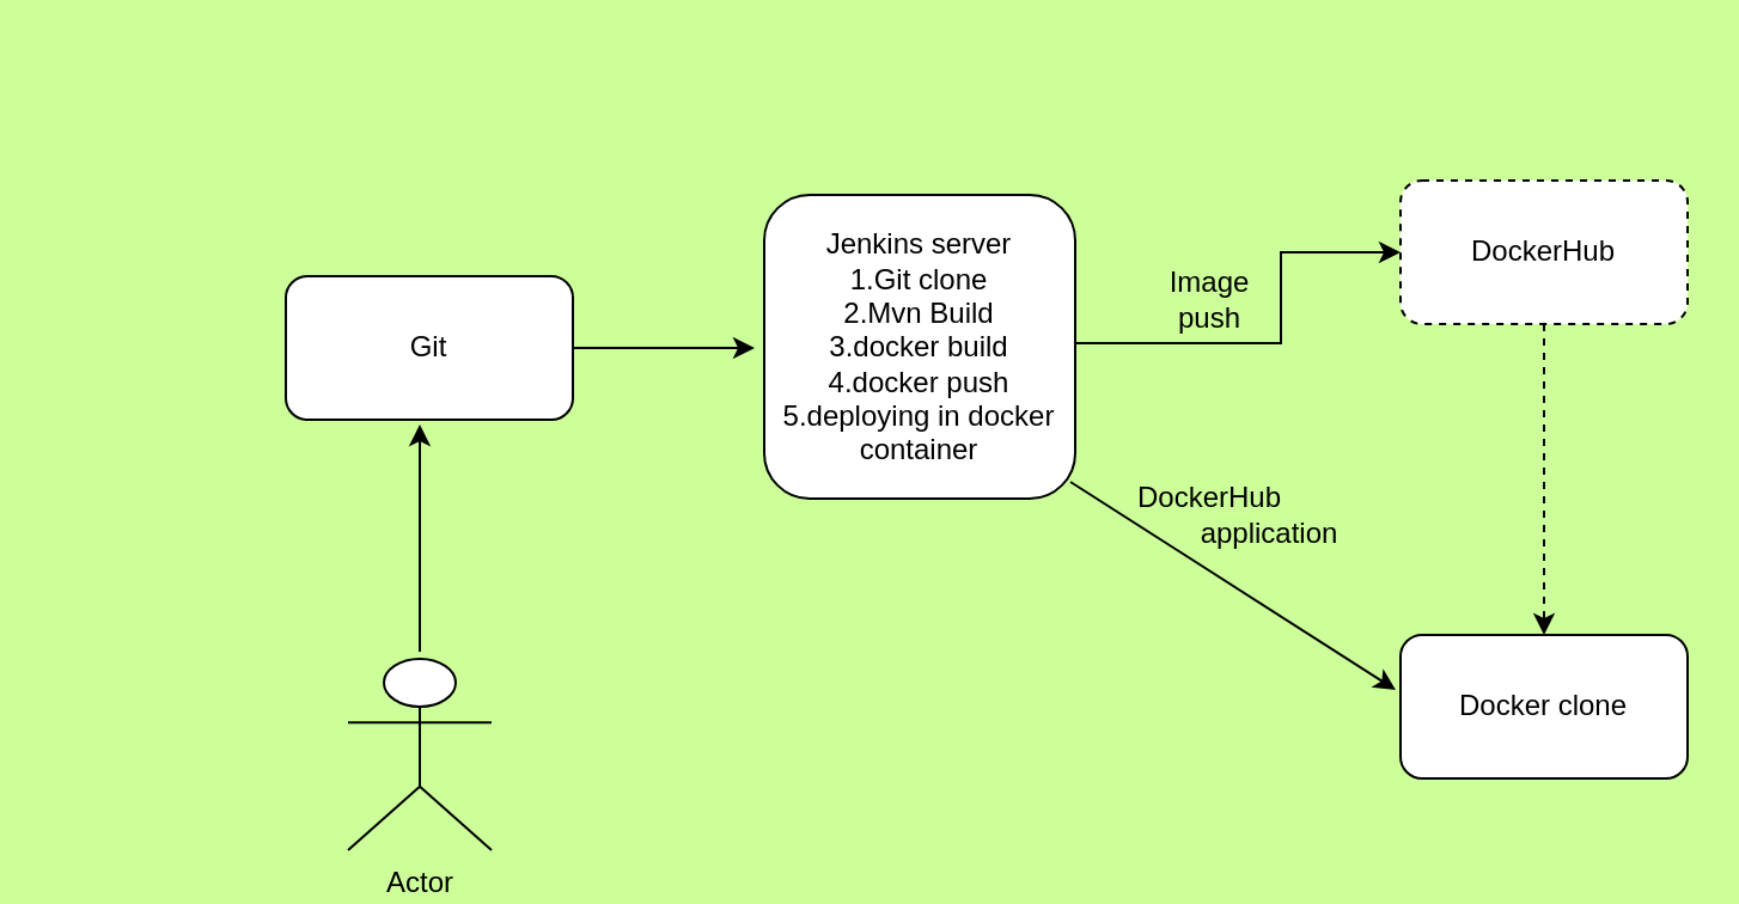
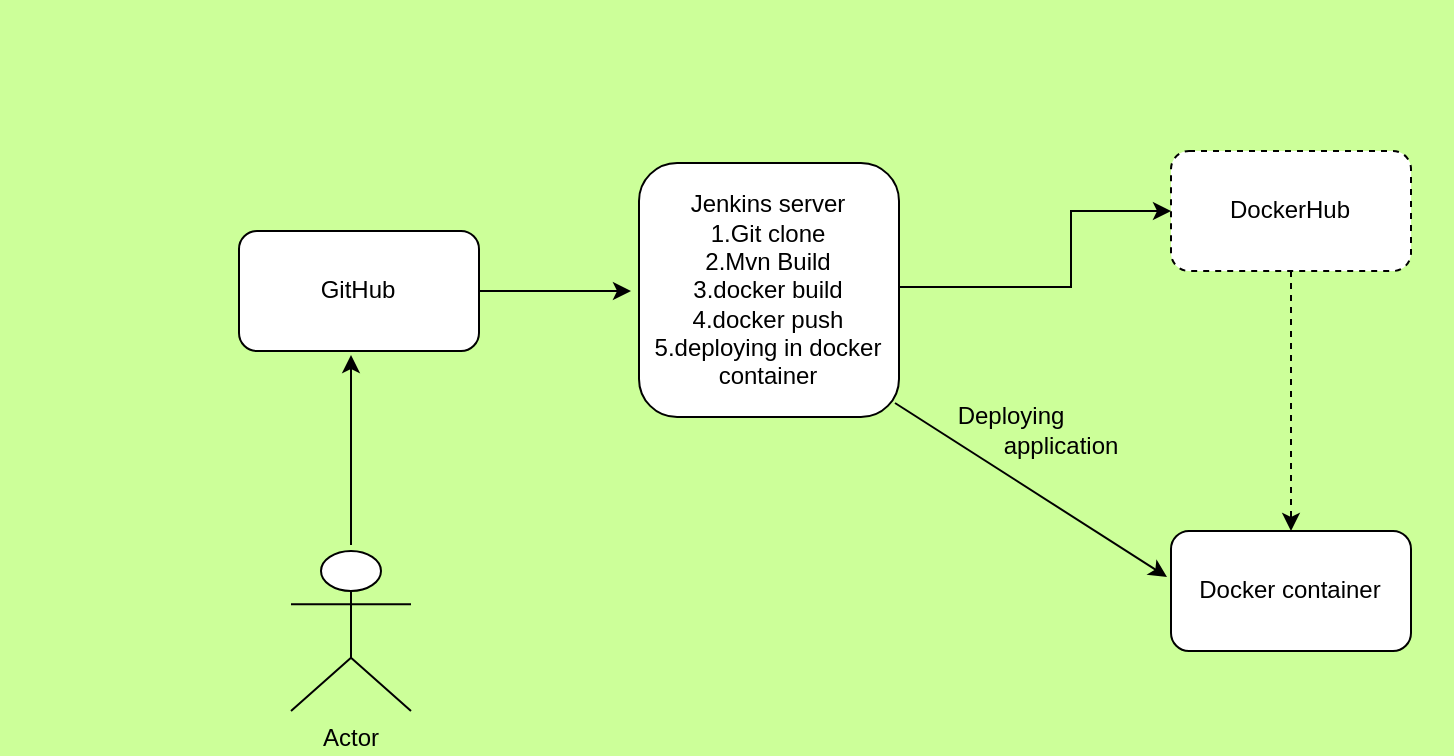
- <mxCell id="9" value="Image&lt;br&gt;push" style="text;html=1;align=center;verticalAlign=middle;resizable=0;points=[];autosize=1;strokeColor=none;fillColor=none;" vertex="1" parent="1"><mxGeometry x="475" y="105" width="60" height="40" as="geometry" /></mxCell>
- <mxCell id="4" value="Git" style="rounded=1;whiteSpace=wrap;html=1;" parent="1" vertex="1"><mxGeometry x="119" y="115" width="120" height="60" as="geometry" /></mxCell>
+ <mxCell id="4" value="GitHub" style="rounded=1;whiteSpace=wrap;html=1;" parent="1" vertex="1"><mxGeometry x="119" y="115" width="120" height="60" as="geometry" /></mxCell>
- <mxCell id="12" value="DockerHub&lt;br&gt;&amp;nbsp; &amp;nbsp; &amp;nbsp; &amp;nbsp; &amp;nbsp; &amp;nbsp; &amp;nbsp; &amp;nbsp;application" style="text;html=1;align=center;verticalAlign=middle;resizable=0;points=[];autosize=1;strokeColor=none;fillColor=none;" vertex="1" parent="1"><mxGeometry x="440" y="195" width="130" height="40" as="geometry" /></mxCell>
+ <mxCell id="12" value="Deploying&lt;br&gt;&amp;nbsp; &amp;nbsp; &amp;nbsp; &amp;nbsp; &amp;nbsp; &amp;nbsp; &amp;nbsp; &amp;nbsp;application" style="text;html=1;align=center;verticalAlign=middle;resizable=0;points=[];autosize=1;strokeColor=none;fillColor=none;" vertex="1" parent="1"><mxGeometry x="440" y="195" width="130" height="40" as="geometry" /></mxCell>
- <mxCell id="10" value="Docker clone" style="rounded=1;whiteSpace=wrap;html=1;" vertex="1" parent="1"><mxGeometry x="585" y="265" width="120" height="60" as="geometry" /></mxCell>
+ <mxCell id="10" value="Docker container" style="rounded=1;whiteSpace=wrap;html=1;" vertex="1" parent="1"><mxGeometry x="585" y="265" width="120" height="60" as="geometry" /></mxCell>
